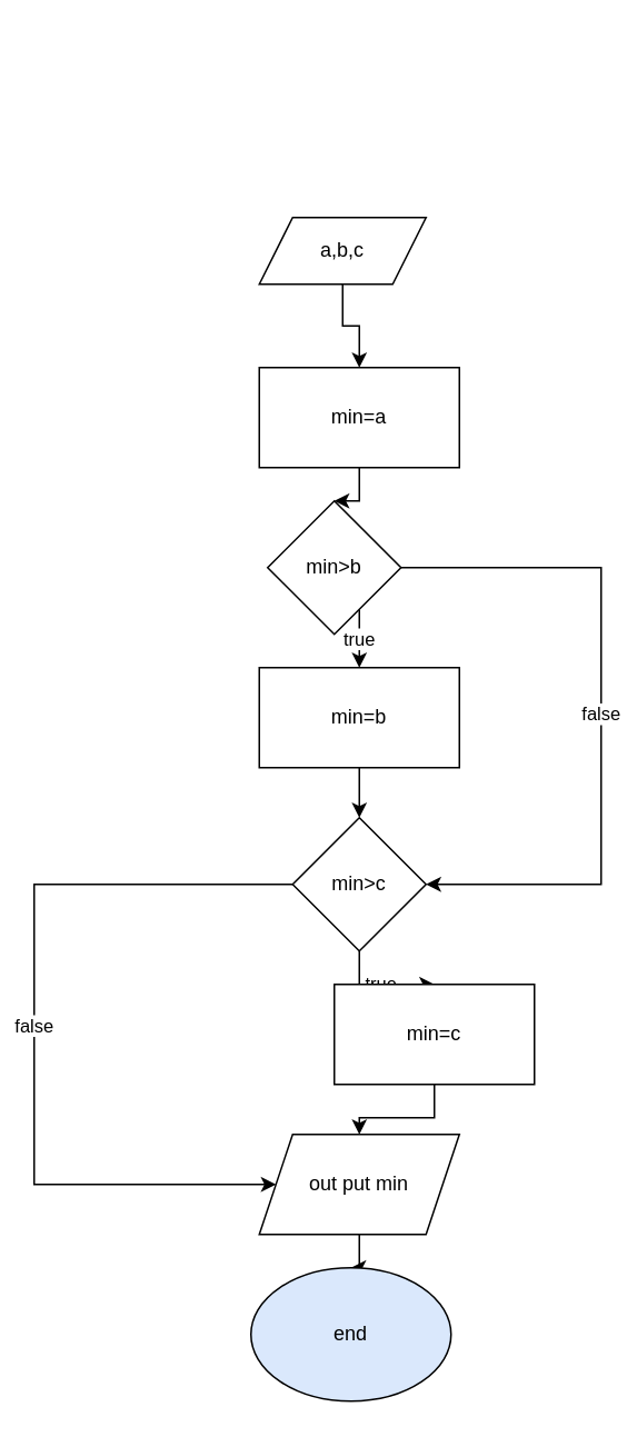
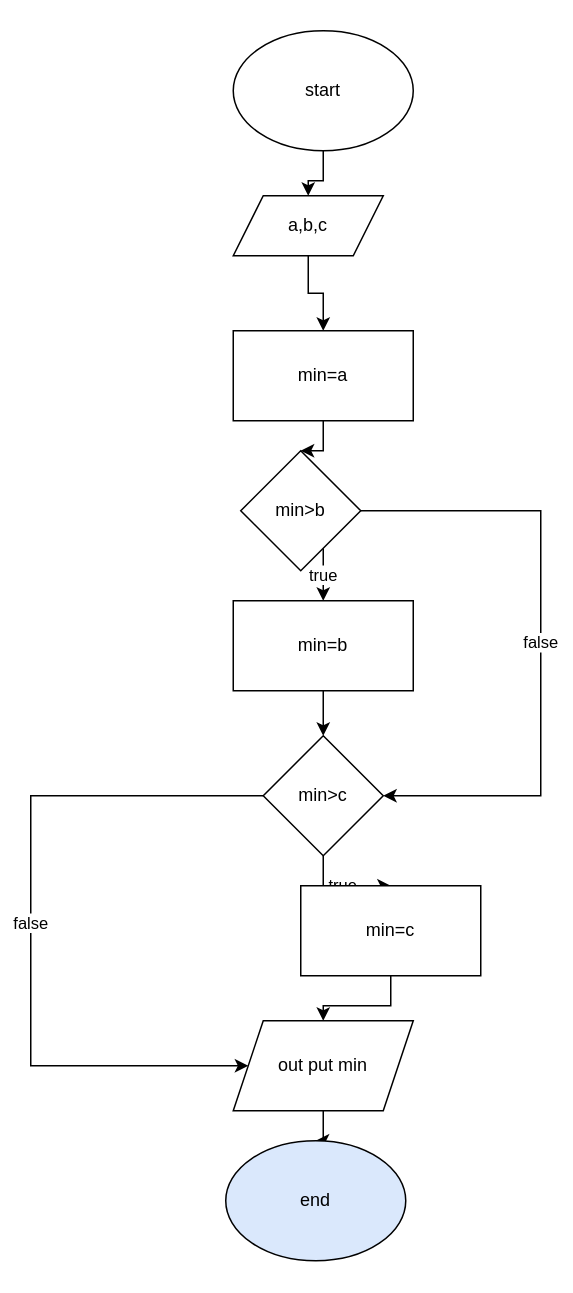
+ <mxCell id="4" value="start" style="ellipse;whiteSpace=wrap;html=1;" vertex="1" parent="1"><mxGeometry x="155" y="20" width="120" height="80" as="geometry" /></mxCell>
+ <mxCell id="3" value="" style="edgeStyle=orthogonalEdgeStyle;rounded=0;orthogonalLoop=1;jettySize=auto;html=1;" edge="1" parent="1" source="4" target="6"><mxGeometry relative="1" as="geometry" /></mxCell>
